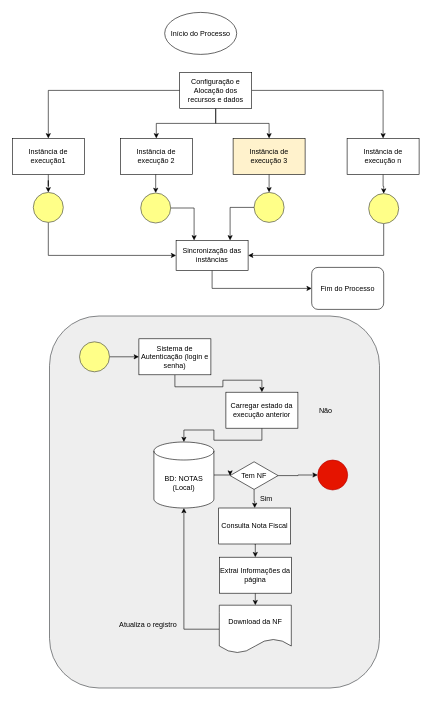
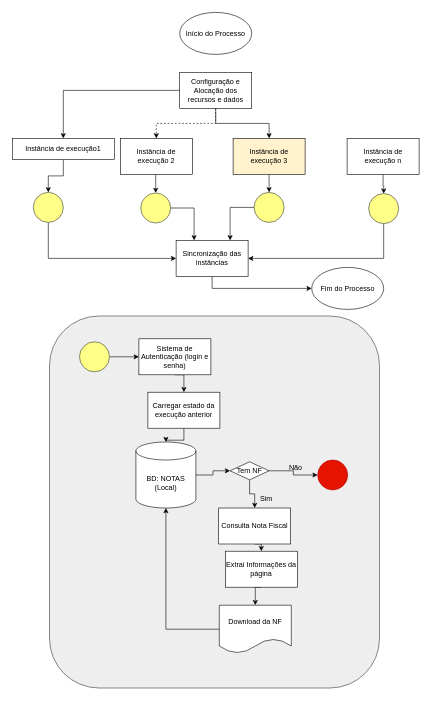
- <mxCell id="5" value="Início do Processo" style="ellipse;whiteSpace=wrap;html=1;" vertex="1" parent="1"><mxGeometry x="274" y="20" width="120" height="70" as="geometry" /></mxCell>
+ <mxCell id="5" value="Início do Processo" style="ellipse;whiteSpace=wrap;html=1;" vertex="1" parent="1"><mxGeometry x="299" y="20" width="120" height="70" as="geometry" /></mxCell>
- <mxCell id="37" style="edgeStyle=orthogonalEdgeStyle;rounded=0;orthogonalLoop=1;jettySize=auto;html=1;exitX=1;exitY=0.5;exitDx=0;exitDy=0;entryX=0.5;entryY=0;entryDx=0;entryDy=0;" edge="1" parent="1" source="38" target="33"><mxGeometry relative="1" as="geometry" /></mxCell>
- <mxCell id="35" style="edgeStyle=orthogonalEdgeStyle;rounded=0;orthogonalLoop=1;jettySize=auto;html=1;entryX=0.5;entryY=0;entryDx=0;entryDy=0;" edge="1" parent="1" source="38" target="29"><mxGeometry relative="1" as="geometry" /></mxCell>
+ <mxCell id="35" style="edgeStyle=orthogonalEdgeStyle;rounded=0;orthogonalLoop=1;jettySize=auto;html=1;entryX=0.5;entryY=0;entryDx=0;entryDy=0;dashed=1;" edge="1" parent="1" source="38" target="29"><mxGeometry relative="1" as="geometry" /></mxCell>
- <mxCell id="27" value="Instância de execução1" style="rounded=0;whiteSpace=wrap;html=1;" vertex="1" parent="1"><mxGeometry x="20" y="230" width="120" height="60" as="geometry" /></mxCell>
+ <mxCell id="27" value="Instância de execução1" style="rounded=0;whiteSpace=wrap;html=1;" vertex="1" parent="1"><mxGeometry x="20" y="230" width="170" height="35" as="geometry" /></mxCell>
- <mxCell id="48" value="Sincronização das instâncias" style="rounded=0;whiteSpace=wrap;html=1;" vertex="1" parent="1"><mxGeometry x="293" y="400" width="120" height="50" as="geometry" /></mxCell>
+ <mxCell id="48" value="Sincronização das instâncias" style="rounded=0;whiteSpace=wrap;html=1;" vertex="1" parent="1"><mxGeometry x="293" y="400" width="120" height="60" as="geometry" /></mxCell>
- <mxCell id="19" value="Fim do Processo" style="whiteSpace=wrap;html=1;rounded=1;" vertex="1" parent="1"><mxGeometry x="519" y="445" width="120" height="70" as="geometry" /></mxCell>
+ <mxCell id="19" value="Fim do Processo" style="ellipse;whiteSpace=wrap;html=1;" vertex="1" parent="1"><mxGeometry x="519" y="445" width="120" height="70" as="geometry" /></mxCell>
- <mxCell id="9" value="Carregar estado da execução anterior" style="rounded=0;whiteSpace=wrap;html=1;" vertex="1" parent="1"><mxGeometry x="376" y="653" width="120" height="60" as="geometry" /></mxCell>
+ <mxCell id="9" value="Carregar estado da execução anterior" style="rounded=0;whiteSpace=wrap;html=1;" vertex="1" parent="1"><mxGeometry x="246" y="653" width="120" height="60" as="geometry" /></mxCell>
- <mxCell id="25" value="Não" style="text;html=1;align=center;verticalAlign=middle;resizable=0;points=[];autosize=1;strokeColor=none;fillColor=none;" vertex="1" parent="1"><mxGeometry x="517" y="669" width="50" height="30" as="geometry" /></mxCell>
+ <mxCell id="25" value="Não" style="text;html=1;align=center;verticalAlign=middle;resizable=0;points=[];autosize=1;strokeColor=none;fillColor=none;" vertex="1" parent="1"><mxGeometry x="467" y="764" width="50" height="30" as="geometry" /></mxCell>
- <mxCell id="4" value="BD: NOTAS (Local)" style="shape=cylinder3;whiteSpace=wrap;html=1;boundedLbl=1;backgroundOutline=1;size=15;" vertex="1" parent="1"><mxGeometry x="256" y="736" width="100" height="110" as="geometry" /></mxCell>
+ <mxCell id="4" value="BD: NOTAS (Local)" style="shape=cylinder3;whiteSpace=wrap;html=1;boundedLbl=1;backgroundOutline=1;size=15;" vertex="1" parent="1"><mxGeometry x="226" y="736" width="100" height="110" as="geometry" /></mxCell>
- <mxCell id="18" value="Tem NF" style="rhombus;whiteSpace=wrap;html=1;" vertex="1" parent="1"><mxGeometry x="383" y="769" width="80" height="46" as="geometry" /></mxCell>
+ <mxCell id="18" value="Tem NF" style="rhombus;whiteSpace=wrap;html=1;" vertex="1" parent="1"><mxGeometry x="383" y="769" width="65" height="30" as="geometry" /></mxCell>
- <mxCell id="13" value="Extrai Informações da página" style="rounded=0;whiteSpace=wrap;html=1;" vertex="1" parent="1"><mxGeometry x="365" y="928" width="120" height="60" as="geometry" /></mxCell>
+ <mxCell id="13" value="Extrai Informações da página" style="rounded=0;whiteSpace=wrap;html=1;" vertex="1" parent="1"><mxGeometry x="375" y="918" width="120" height="60" as="geometry" /></mxCell>
- <mxCell id="21" value="Atualiza o registro" style="text;html=1;align=center;verticalAlign=middle;resizable=0;points=[];autosize=1;strokeColor=none;fillColor=none;" vertex="1" parent="1"><mxGeometry x="186" y="1025" width="120" height="30" as="geometry" /></mxCell>
